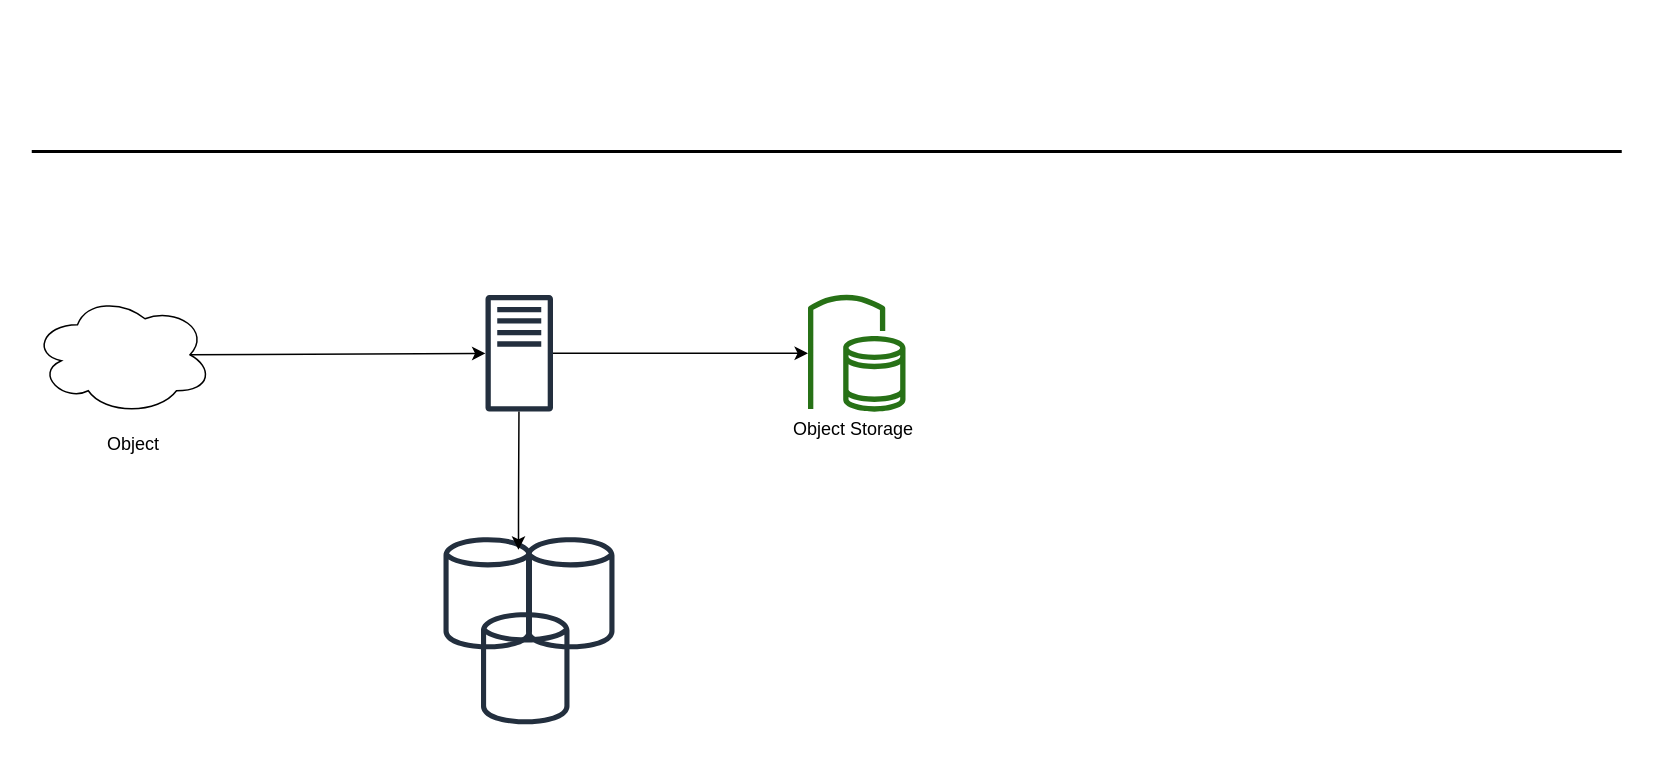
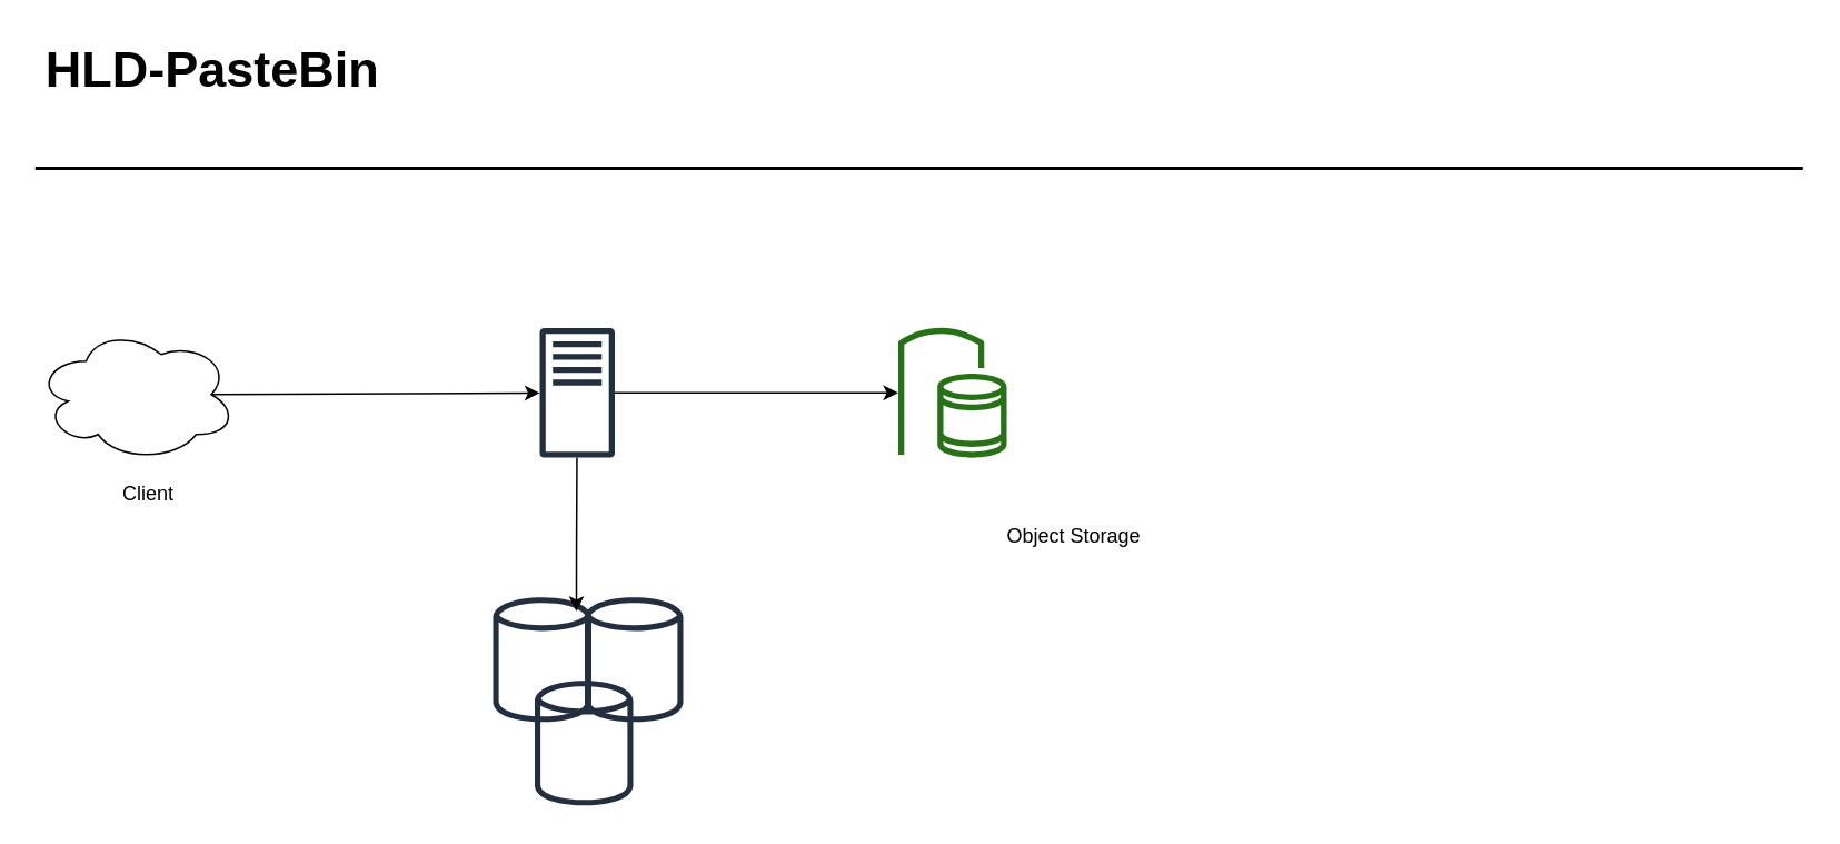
+ <mxCell id="2" value="HLD-PasteBin" style="text;html=1;resizable=0;points=[];autosize=1;align=left;verticalAlign=top;spacingTop=-4;fontSize=30;fontStyle=1" parent="1" vertex="1"><mxGeometry x="24.5" y="20.5" width="220" height="40" as="geometry" /></mxCell>
- <mxCell id="11" value="Object Storage" style="text;html=1;align=center;verticalAlign=middle;resizable=0;points=[];autosize=1;" vertex="1" parent="1"><mxGeometry x="518" y="276" width="100" height="20" as="geometry" /></mxCell>
+ <mxCell id="11" value="Object Storage" style="text;html=1;align=center;verticalAlign=middle;resizable=0;points=[];autosize=1;" vertex="1" parent="1"><mxGeometry x="593" y="311" width="100" height="20" as="geometry" /></mxCell>
- <mxCell id="5" value="Object" style="text;html=1;align=center;verticalAlign=middle;resizable=0;points=[];autosize=1;" vertex="1" parent="1"><mxGeometry x="63" y="286" width="50" height="20" as="geometry" /></mxCell>
+ <mxCell id="5" value="Client" style="text;html=1;align=center;verticalAlign=middle;resizable=0;points=[];autosize=1;" vertex="1" parent="1"><mxGeometry x="63" y="286" width="50" height="20" as="geometry" /></mxCell>
